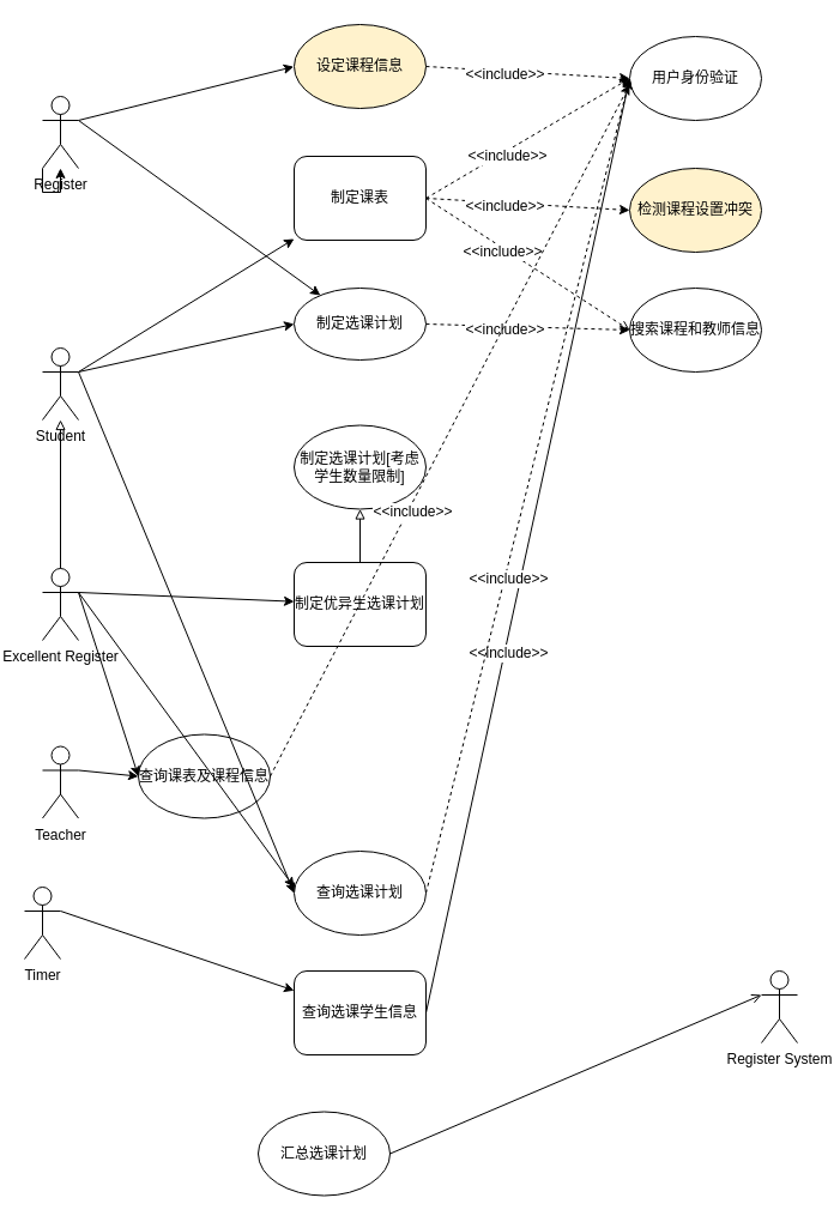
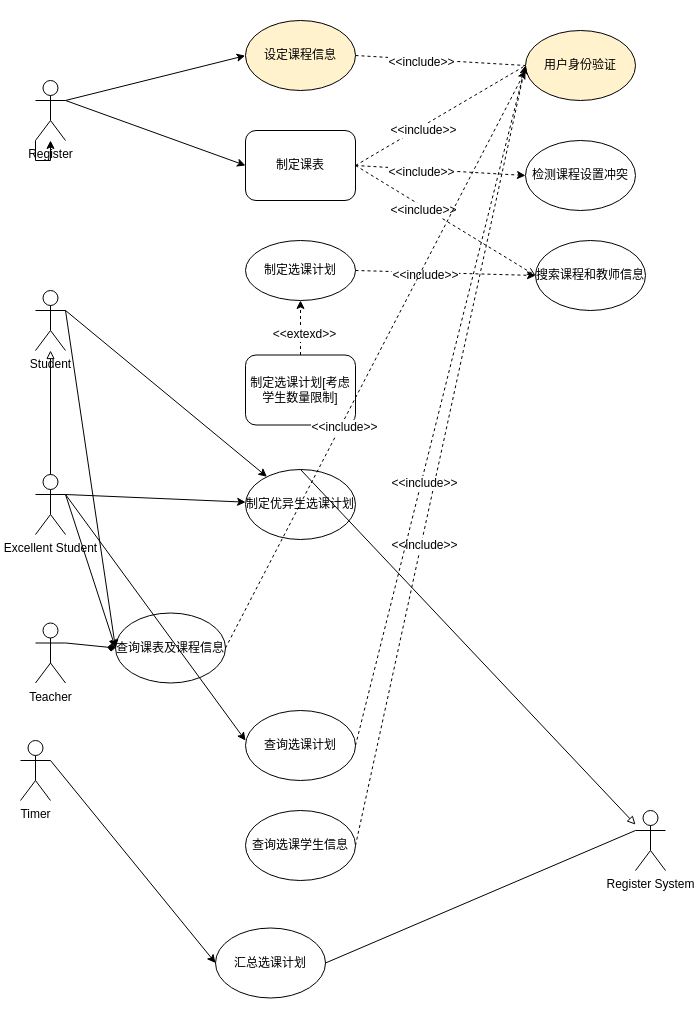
- <mxCell id="19" value="" style="endArrow=classic;html=1;exitX=1;exitY=0.5;exitDx=0;exitDy=0;entryX=0;entryY=0.5;entryDx=0;entryDy=0;dashed=1;" edge="1" parent="1" source="3" target="16"><mxGeometry width="50" height="50" relative="1" as="geometry"><mxPoint x="75" y="109.833" as="sourcePoint" /><mxPoint x="254.647" y="65.176" as="targetPoint" /></mxGeometry></mxCell>
+ <mxCell id="19" value="" style="endArrow=none;html=1;exitX=1;exitY=0.5;exitDx=0;exitDy=0;entryX=0;entryY=0.5;entryDx=0;entryDy=0;dashed=1;" edge="1" parent="1" source="3" target="16"><mxGeometry width="50" height="50" relative="1" as="geometry"><mxPoint x="75" y="109.833" as="sourcePoint" /><mxPoint x="254.647" y="65.176" as="targetPoint" /></mxGeometry></mxCell>
- <mxCell id="16" value="用户身份验证" style="ellipse;whiteSpace=wrap;html=1;" vertex="1" parent="1"><mxGeometry x="525" y="30" width="110" height="70" as="geometry" /></mxCell>
+ <mxCell id="16" value="用户身份验证" style="ellipse;whiteSpace=wrap;html=1;fillColor=#fff2cc;" vertex="1" parent="1"><mxGeometry x="525" y="30" width="110" height="70" as="geometry" /></mxCell>
- <mxCell id="21" value="" style="endArrow=classic;html=1;exitX=1;exitY=0.5;exitDx=0;exitDy=0;entryX=0;entryY=0.5;entryDx=0;entryDy=0;dashed=1;" edge="1" parent="1" source="5" target="16"><mxGeometry width="50" height="50" relative="1" as="geometry"><mxPoint x="365" y="64.833" as="sourcePoint" /><mxPoint x="485" y="74.833" as="targetPoint" /></mxGeometry></mxCell>
+ <mxCell id="21" value="" style="endArrow=none;html=1;exitX=1;exitY=0.5;exitDx=0;exitDy=0;entryX=0;entryY=0.5;entryDx=0;entryDy=0;dashed=1;" edge="1" parent="1" source="5" target="16"><mxGeometry width="50" height="50" relative="1" as="geometry"><mxPoint x="365" y="64.833" as="sourcePoint" /><mxPoint x="485" y="74.833" as="targetPoint" /></mxGeometry></mxCell>
- <mxCell id="44" value="" style="endArrow=classic;html=1;exitX=1;exitY=0.5;exitDx=0;exitDy=0;entryX=0;entryY=0.5;entryDx=0;entryDy=0;dashed=1;" edge="1" parent="1" source="34" target="16"><mxGeometry width="50" height="50" relative="1" as="geometry"><mxPoint x="365" y="174.833" as="sourcePoint" /><mxPoint x="535" y="284.833" as="targetPoint" /></mxGeometry></mxCell>
+ <mxCell id="44" value="" style="endArrow=none;html=1;exitX=1;exitY=0.5;exitDx=0;exitDy=0;entryX=0;entryY=0.5;entryDx=0;entryDy=0;dashed=1;" edge="1" parent="1" source="34" target="16"><mxGeometry width="50" height="50" relative="1" as="geometry"><mxPoint x="365" y="174.833" as="sourcePoint" /><mxPoint x="535" y="284.833" as="targetPoint" /></mxGeometry></mxCell>
- <mxCell id="14" value="" style="endArrow=classic;html=1;exitX=1;exitY=0.333;exitDx=0;exitDy=0;exitPerimeter=0;" edge="1" parent="1" source="2" target="4"><mxGeometry width="50" height="50" relative="1" as="geometry"><mxPoint x="65" y="90" as="sourcePoint" /><mxPoint x="254.647" y="65.176" as="targetPoint" /></mxGeometry></mxCell>
+ <mxCell id="14" value="" style="endArrow=classic;html=1;entryX=0;entryY=0.5;entryDx=0;entryDy=0;exitX=1;exitY=0.333;exitDx=0;exitDy=0;exitPerimeter=0;" edge="1" parent="1" source="2" target="5"><mxGeometry width="50" height="50" relative="1" as="geometry"><mxPoint x="65" y="90" as="sourcePoint" /><mxPoint x="254.647" y="65.176" as="targetPoint" /></mxGeometry></mxCell>
- <mxCell id="17" value="检测课程设置冲突" style="ellipse;whiteSpace=wrap;html=1;fillColor=#fff2cc;" vertex="1" parent="1"><mxGeometry x="525" y="140" width="110" height="70" as="geometry" /></mxCell>
+ <mxCell id="17" value="检测课程设置冲突" style="ellipse;whiteSpace=wrap;html=1;" vertex="1" parent="1"><mxGeometry x="525" y="140" width="110" height="70" as="geometry" /></mxCell>
- <mxCell id="35" value="" style="endArrow=classic;html=1;exitX=1;exitY=0.333;exitDx=0;exitDy=0;exitPerimeter=0;" edge="1" parent="1" source="9" target="5"><mxGeometry width="50" height="50" relative="1" as="geometry"><mxPoint x="75" y="310" as="sourcePoint" /><mxPoint x="195" y="530" as="targetPoint" /></mxGeometry></mxCell>
+ <mxCell id="35" value="" style="endArrow=classic;html=1;exitX=1;exitY=0.333;exitDx=0;exitDy=0;exitPerimeter=0;entryX=0;entryY=0.5;entryDx=0;entryDy=0;" edge="1" parent="1" source="9" target="8"><mxGeometry width="50" height="50" relative="1" as="geometry"><mxPoint x="75" y="310" as="sourcePoint" /><mxPoint x="195" y="530" as="targetPoint" /></mxGeometry></mxCell>
- <mxCell id="25" value="" style="endArrow=classic;html=1;exitX=1;exitY=0.5;exitDx=0;exitDy=0;entryX=0;entryY=0.5;entryDx=0;entryDy=0;dashed=0;" edge="1" parent="1" source="33" target="16"><mxGeometry width="50" height="50" relative="1" as="geometry"><mxPoint x="375" y="184.833" as="sourcePoint" /><mxPoint x="550" y="119.833" as="targetPoint" /></mxGeometry></mxCell>
+ <mxCell id="25" value="" style="endArrow=classic;html=1;exitX=1;exitY=0.5;exitDx=0;exitDy=0;entryX=0;entryY=0.5;entryDx=0;entryDy=0;dashed=1;" edge="1" parent="1" source="33" target="16"><mxGeometry width="50" height="50" relative="1" as="geometry"><mxPoint x="375" y="184.833" as="sourcePoint" /><mxPoint x="550" y="119.833" as="targetPoint" /></mxGeometry></mxCell>
- <mxCell id="18" value="搜索课程和教师信息" style="ellipse;whiteSpace=wrap;html=1;" vertex="1" parent="1"><mxGeometry x="525" y="240" width="110" height="70" as="geometry" /></mxCell>
+ <mxCell id="18" value="搜索课程和教师信息" style="ellipse;whiteSpace=wrap;html=1;" vertex="1" parent="1"><mxGeometry x="535" y="240" width="110" height="70" as="geometry" /></mxCell>
- <mxCell id="27" value="" style="endArrow=classic;html=1;entryX=0;entryY=0.5;entryDx=0;entryDy=0;exitX=1;exitY=0.333;exitDx=0;exitDy=0;exitPerimeter=0;" edge="1" parent="1" source="9" target="4"><mxGeometry width="50" height="50" relative="1" as="geometry"><mxPoint x="75.034" y="110.103" as="sourcePoint" /><mxPoint x="255.034" y="174.931" as="targetPoint" /></mxGeometry></mxCell>
+ <mxCell id="41" value="" style="endArrow=classic;html=1;exitX=0.5;exitY=0;exitDx=0;exitDy=0;entryX=0.5;entryY=1;entryDx=0;entryDy=0;dashed=1;" edge="1" parent="1" source="6" target="4"><mxGeometry width="50" height="50" relative="1" as="geometry"><mxPoint x="365.235" y="174.588" as="sourcePoint" /><mxPoint x="534.647" y="285.176" as="targetPoint" /></mxGeometry></mxCell>
+ <mxCell id="42" value="&amp;lt;&amp;lt;extexd&amp;gt;&amp;gt;" style="text;html=1;resizable=0;points=[];align=center;verticalAlign=middle;labelBackgroundColor=#ffffff;" vertex="1" connectable="0" parent="41"><mxGeometry x="-0.228" y="-3" relative="1" as="geometry"><mxPoint as="offset" /></mxGeometry></mxCell>
- <mxCell id="6" value="制定选课计划[考虑学生数量限制]" style="ellipse;whiteSpace=wrap;html=1;" vertex="1" parent="1"><mxGeometry x="245" y="354.5" width="110" height="70" as="geometry" /></mxCell>
+ <mxCell id="6" value="制定选课计划[考虑学生数量限制]" style="whiteSpace=wrap;html=1;rounded=1;" vertex="1" parent="1"><mxGeometry x="245" y="354.5" width="110" height="70" as="geometry" /></mxCell>
- <mxCell id="43" value="" style="endArrow=block;html=1;exitX=0.5;exitY=0;exitDx=0;exitDy=0;endFill=0;entryX=0.5;entryY=1;entryDx=0;entryDy=0;" edge="1" parent="1" source="7" target="6"><mxGeometry width="50" height="50" relative="1" as="geometry"><mxPoint x="59.862" y="483.897" as="sourcePoint" /><mxPoint x="59.973" y="360" as="targetPoint" /></mxGeometry></mxCell>
+ <mxCell id="43" value="" style="endArrow=block;html=1;exitX=0.5;exitY=0;exitDx=0;exitDy=0;endFill=0;" edge="1" parent="1" source="7" target="37"><mxGeometry width="50" height="50" relative="1" as="geometry"><mxPoint x="59.862" y="483.897" as="sourcePoint" /><mxPoint x="59.973" y="360" as="targetPoint" /></mxGeometry></mxCell>
- <mxCell id="7" value="制定优异生选课计划" style="whiteSpace=wrap;html=1;rounded=1;" vertex="1" parent="1"><mxGeometry x="245" y="469" width="110" height="70" as="geometry" /></mxCell>
+ <mxCell id="7" value="制定优异生选课计划" style="ellipse;whiteSpace=wrap;html=1;" vertex="1" parent="1"><mxGeometry x="245" y="469" width="110" height="70" as="geometry" /></mxCell>
- <mxCell id="36" value="" style="endArrow=classic;html=1;entryX=0;entryY=0.5;entryDx=0;entryDy=0;exitX=1;exitY=0.333;exitDx=0;exitDy=0;exitPerimeter=0;" edge="1" parent="1" source="9" target="34"><mxGeometry width="50" height="50" relative="1" as="geometry"><mxPoint x="85" y="329.833" as="sourcePoint" /><mxPoint x="265" y="294.833" as="targetPoint" /></mxGeometry></mxCell>
+ <mxCell id="36" value="" style="endArrow=classic;html=1;exitX=1;exitY=0.333;exitDx=0;exitDy=0;exitPerimeter=0;" edge="1" parent="1" source="9" target="7"><mxGeometry width="50" height="50" relative="1" as="geometry"><mxPoint x="85" y="329.833" as="sourcePoint" /><mxPoint x="265" y="294.833" as="targetPoint" /></mxGeometry></mxCell>
- <mxCell id="10" value="Excellent Register" style="shape=umlActor;verticalLabelPosition=bottom;labelBackgroundColor=#ffffff;verticalAlign=top;html=1;outlineConnect=0;" vertex="1" parent="1"><mxGeometry x="35" y="474" width="30" height="60" as="geometry" /></mxCell>
+ <mxCell id="10" value="Excellent Student" style="shape=umlActor;verticalLabelPosition=bottom;labelBackgroundColor=#ffffff;verticalAlign=top;html=1;outlineConnect=0;" vertex="1" parent="1"><mxGeometry x="35" y="474" width="30" height="60" as="geometry" /></mxCell>
- <mxCell id="40" value="" style="endArrow=classic;html=1;entryX=0;entryY=0.5;entryDx=0;entryDy=0;exitX=1;exitY=0.333;exitDx=0;exitDy=0;exitPerimeter=0;" edge="1" parent="1" source="11" target="8"><mxGeometry width="50" height="50" relative="1" as="geometry"><mxPoint x="84.647" y="514" as="sourcePoint" /><mxPoint x="264.647" y="864.588" as="targetPoint" /></mxGeometry></mxCell>
+ <mxCell id="40" value="" style="endArrow=diamond;html=1;entryX=0;entryY=0.5;entryDx=0;entryDy=0;exitX=1;exitY=0.333;exitDx=0;exitDy=0;exitPerimeter=0;" edge="1" parent="1" source="11" target="8"><mxGeometry width="50" height="50" relative="1" as="geometry"><mxPoint x="84.647" y="514" as="sourcePoint" /><mxPoint x="264.647" y="864.588" as="targetPoint" /></mxGeometry></mxCell>
- <mxCell id="38" value="" style="endArrow=classic;html=1;exitX=1;exitY=0.333;exitDx=0;exitDy=0;exitPerimeter=0;" edge="1" parent="1" source="12" target="33"><mxGeometry width="50" height="50" relative="1" as="geometry"><mxPoint x="65" y="855" as="sourcePoint" /><mxPoint x="255" y="854.833" as="targetPoint" /></mxGeometry></mxCell>
+ <mxCell id="38" value="" style="endArrow=classic;html=1;entryX=0;entryY=0.5;entryDx=0;entryDy=0;exitX=1;exitY=0.333;exitDx=0;exitDy=0;exitPerimeter=0;" edge="1" parent="1" source="12" target="32"><mxGeometry width="50" height="50" relative="1" as="geometry"><mxPoint x="65" y="855" as="sourcePoint" /><mxPoint x="255" y="854.833" as="targetPoint" /></mxGeometry></mxCell>
- <mxCell id="39" value="" style="endArrow=open;html=1;entryX=0;entryY=0.333;entryDx=0;entryDy=0;entryPerimeter=0;exitX=1;exitY=0.5;exitDx=0;exitDy=0;" edge="1" parent="1" source="32" target="37"><mxGeometry width="50" height="50" relative="1" as="geometry"><mxPoint x="485" y="960" as="sourcePoint" /><mxPoint x="535" y="910" as="targetPoint" /></mxGeometry></mxCell>
+ <mxCell id="39" value="" style="endArrow=none;html=1;entryX=0;entryY=0.333;entryDx=0;entryDy=0;entryPerimeter=0;exitX=1;exitY=0.5;exitDx=0;exitDy=0;" edge="1" parent="1" source="32" target="37"><mxGeometry width="50" height="50" relative="1" as="geometry"><mxPoint x="485" y="960" as="sourcePoint" /><mxPoint x="535" y="910" as="targetPoint" /></mxGeometry></mxCell>
- <mxCell id="33" value="查询选课学生信息" style="whiteSpace=wrap;html=1;rounded=1;" vertex="1" parent="1"><mxGeometry x="245" y="810" width="110" height="70" as="geometry" /></mxCell>
+ <mxCell id="33" value="查询选课学生信息" style="ellipse;whiteSpace=wrap;html=1;" vertex="1" parent="1"><mxGeometry x="245" y="810" width="110" height="70" as="geometry" /></mxCell>
